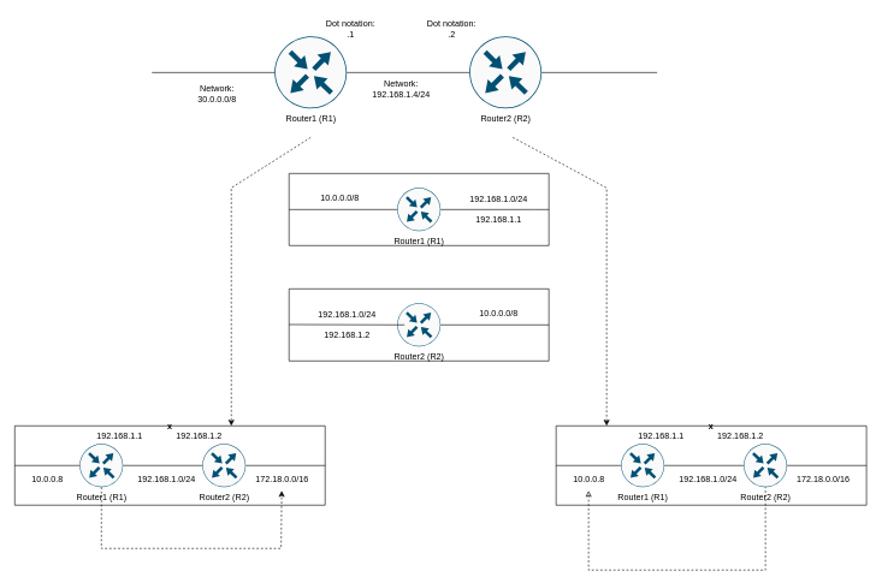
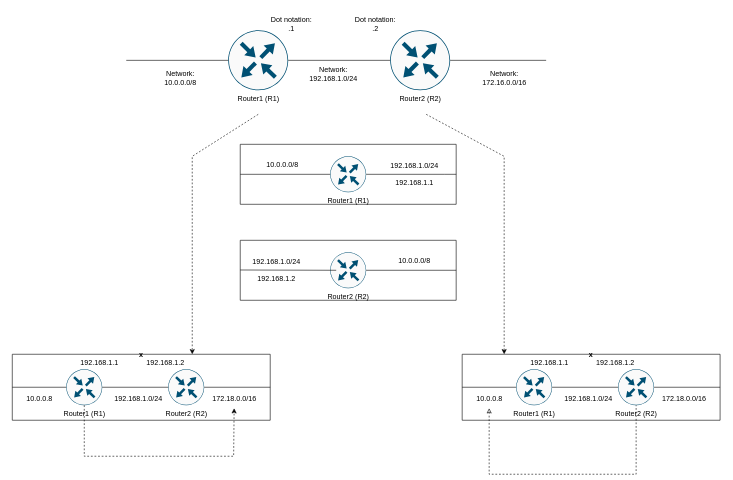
- <mxCell id="5" value="Network:&lt;div&gt;192.168.1.4/24&lt;/div&gt;" style="text;html=1;align=center;verticalAlign=middle;resizable=0;points=[];autosize=1;strokeColor=none;fillColor=none;" vertex="1" parent="1"><mxGeometry x="505" y="103" width="100" height="40" as="geometry" /></mxCell>
+ <mxCell id="5" value="Network:&lt;div&gt;192.168.1.0/24&lt;/div&gt;" style="text;html=1;align=center;verticalAlign=middle;resizable=0;points=[];autosize=1;strokeColor=none;fillColor=none;" vertex="1" parent="1"><mxGeometry x="505" y="103" width="100" height="40" as="geometry" /></mxCell>
- <mxCell id="11" value="Network:&lt;div&gt;30.0.0.0/8&lt;/div&gt;" style="text;html=1;align=center;verticalAlign=middle;resizable=0;points=[];autosize=1;strokeColor=none;fillColor=none;" vertex="1" parent="1"><mxGeometry x="260" y="110" width="80" height="40" as="geometry" /></mxCell>
+ <mxCell id="11" value="Network:&lt;div&gt;10.0.0.0/8&lt;/div&gt;" style="text;html=1;align=center;verticalAlign=middle;resizable=0;points=[];autosize=1;strokeColor=none;fillColor=none;" vertex="1" parent="1"><mxGeometry x="260" y="110" width="80" height="40" as="geometry" /></mxCell>
+ <mxCell id="8" value="Network:&lt;div&gt;172.16.0.0/16&lt;/div&gt;" style="text;html=1;align=center;verticalAlign=middle;resizable=0;points=[];autosize=1;strokeColor=none;fillColor=none;" vertex="1" parent="1"><mxGeometry x="790" y="110" width="100" height="40" as="geometry" /></mxCell>
- <mxCell id="26" value="192.168.1.0/24&lt;div&gt;&lt;br&gt;&lt;/div&gt;&lt;div&gt;192.168.1.2&lt;/div&gt;" style="text;html=1;align=center;verticalAlign=middle;resizable=0;points=[];autosize=1;strokeColor=none;fillColor=none;" vertex="1" parent="21"><mxGeometry x="30" y="20" width="100" height="60" as="geometry" /></mxCell>
+ <mxCell id="26" value="192.168.1.0/24&lt;div&gt;&lt;br&gt;&lt;/div&gt;&lt;div&gt;192.168.1.2&lt;/div&gt;" style="text;html=1;align=center;verticalAlign=middle;resizable=0;points=[];autosize=1;strokeColor=none;fillColor=none;" vertex="1" parent="21"><mxGeometry x="10" y="20" width="100" height="60" as="geometry" /></mxCell>
